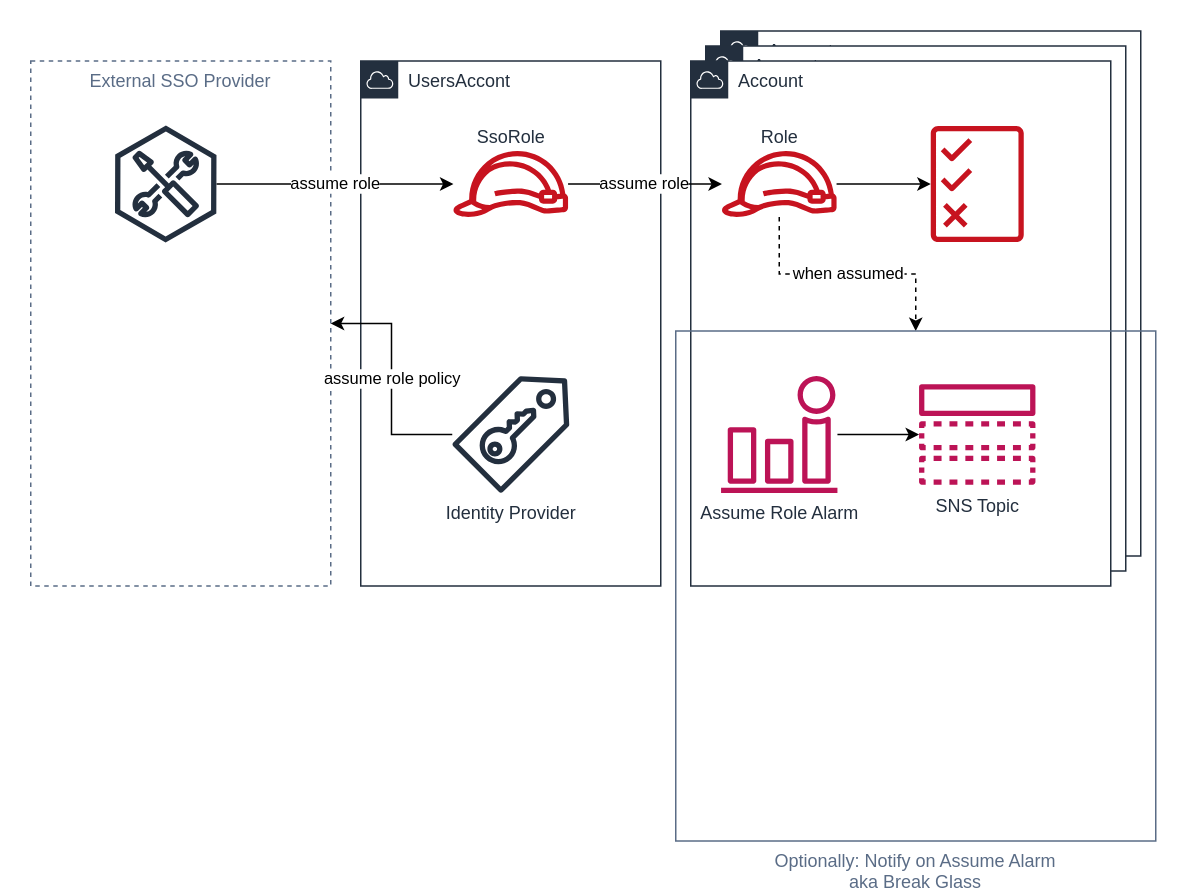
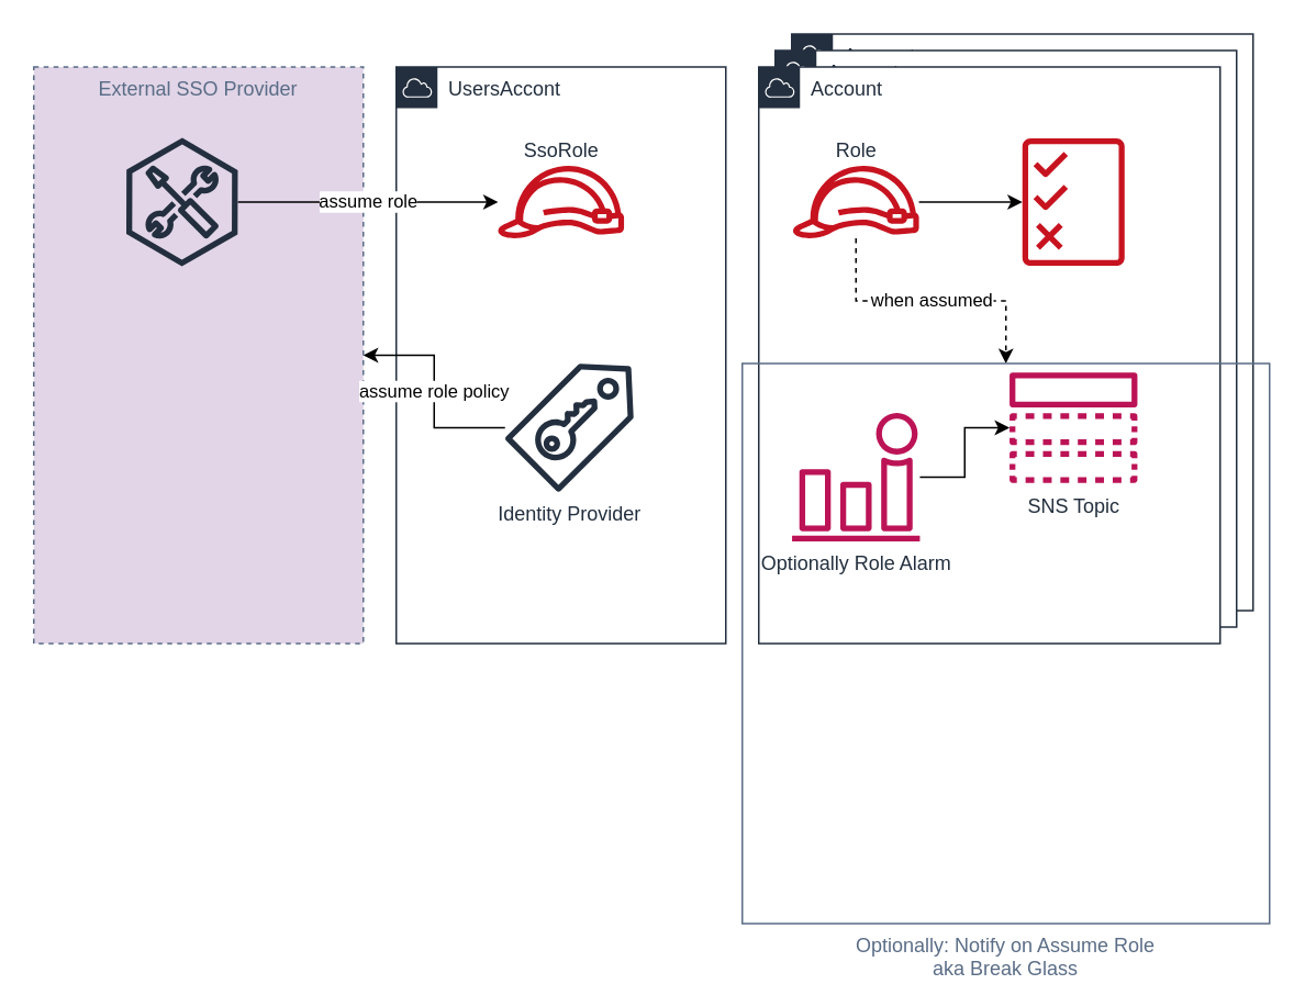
- <mxCell id="10" value="assume role" style="edgeStyle=orthogonalEdgeStyle;rounded=0;orthogonalLoop=1;jettySize=auto;html=1;" edge="1" parent="1" source="11" target="9"><mxGeometry relative="1" as="geometry" /></mxCell>
- <mxCell id="6" value="External SSO Provider" style="fillColor=#ffffff;strokeColor=#5A6C86;dashed=1;verticalAlign=top;fontStyle=0;fontColor=#5A6C86;" vertex="1" parent="1"><mxGeometry x="20" y="40" width="200" height="350" as="geometry" /></mxCell>
+ <mxCell id="6" value="External SSO Provider" style="fillColor=#e1d5e7;strokeColor=#5A6C86;dashed=1;verticalAlign=top;fontStyle=0;fontColor=#5A6C86;" vertex="1" parent="1"><mxGeometry x="20" y="40" width="200" height="350" as="geometry" /></mxCell>
- <mxCell id="14" value="Identity Provider" style="outlineConnect=0;fontColor=#232F3E;gradientColor=none;fillColor=#232F3E;strokeColor=none;dashed=0;verticalLabelPosition=bottom;verticalAlign=top;align=center;html=1;fontSize=12;fontStyle=0;aspect=fixed;pointerEvents=1;shape=mxgraph.aws4.saml_token;labelPosition=center;" vertex="1" parent="1"><mxGeometry x="301" y="250" width="78" height="78" as="geometry" /></mxCell>
+ <mxCell id="14" value="Identity Provider" style="outlineConnect=0;fontColor=#232F3E;gradientColor=none;fillColor=#232F3E;strokeColor=none;dashed=0;verticalLabelPosition=bottom;verticalAlign=top;align=center;html=1;fontSize=12;fontStyle=0;aspect=fixed;pointerEvents=1;shape=mxgraph.aws4.saml_token;labelPosition=center;" vertex="1" parent="1"><mxGeometry x="306" y="220" width="78" height="78" as="geometry" /></mxCell>
- <mxCell id="12" value="SNS Topic" style="outlineConnect=0;fontColor=#232F3E;gradientColor=none;fillColor=#BC1356;strokeColor=none;dashed=0;verticalLabelPosition=bottom;verticalAlign=top;align=center;html=1;fontSize=12;fontStyle=0;aspect=fixed;pointerEvents=1;shape=mxgraph.aws4.topic;" vertex="1" parent="1"><mxGeometry x="612" y="255.5" width="78" height="67" as="geometry" /></mxCell>
+ <mxCell id="12" value="SNS Topic" style="outlineConnect=0;fontColor=#232F3E;gradientColor=none;fillColor=#BC1356;strokeColor=none;dashed=0;verticalLabelPosition=bottom;verticalAlign=top;align=center;html=1;fontSize=12;fontStyle=0;aspect=fixed;pointerEvents=1;shape=mxgraph.aws4.topic;" vertex="1" parent="1"><mxGeometry x="612" y="225.5" width="78" height="67" as="geometry" /></mxCell>
- <mxCell id="18" value="Assume Role Alarm&lt;br&gt;" style="outlineConnect=0;fontColor=#232F3E;gradientColor=none;fillColor=#BC1356;strokeColor=none;dashed=0;verticalLabelPosition=bottom;verticalAlign=top;align=center;html=1;fontSize=12;fontStyle=0;aspect=fixed;pointerEvents=1;shape=mxgraph.aws4.alarm;" vertex="1" parent="1"><mxGeometry x="480" y="250" width="78" height="78" as="geometry" /></mxCell>
+ <mxCell id="18" value="Optionally Role Alarm&lt;br&gt;" style="outlineConnect=0;fontColor=#232F3E;gradientColor=none;fillColor=#BC1356;strokeColor=none;dashed=0;verticalLabelPosition=bottom;verticalAlign=top;align=center;html=1;fontSize=12;fontStyle=0;aspect=fixed;pointerEvents=1;shape=mxgraph.aws4.alarm;" vertex="1" parent="1"><mxGeometry x="480" y="250" width="78" height="78" as="geometry" /></mxCell>
- <mxCell id="20" value="Optionally: Notify on Assume Alarm &#10;aka Break Glass" style="fillColor=none;strokeColor=#5A6C86;verticalAlign=top;fontStyle=0;fontColor=#5A6C86;labelPosition=center;verticalLabelPosition=bottom;align=center;" vertex="1" parent="1"><mxGeometry x="450" y="220" width="320" height="340" as="geometry" /></mxCell>
+ <mxCell id="20" value="Optionally: Notify on Assume Role &#10;aka Break Glass" style="fillColor=none;strokeColor=#5A6C86;verticalAlign=top;fontStyle=0;fontColor=#5A6C86;labelPosition=center;verticalLabelPosition=bottom;align=center;" vertex="1" parent="1"><mxGeometry x="450" y="220" width="320" height="340" as="geometry" /></mxCell>
